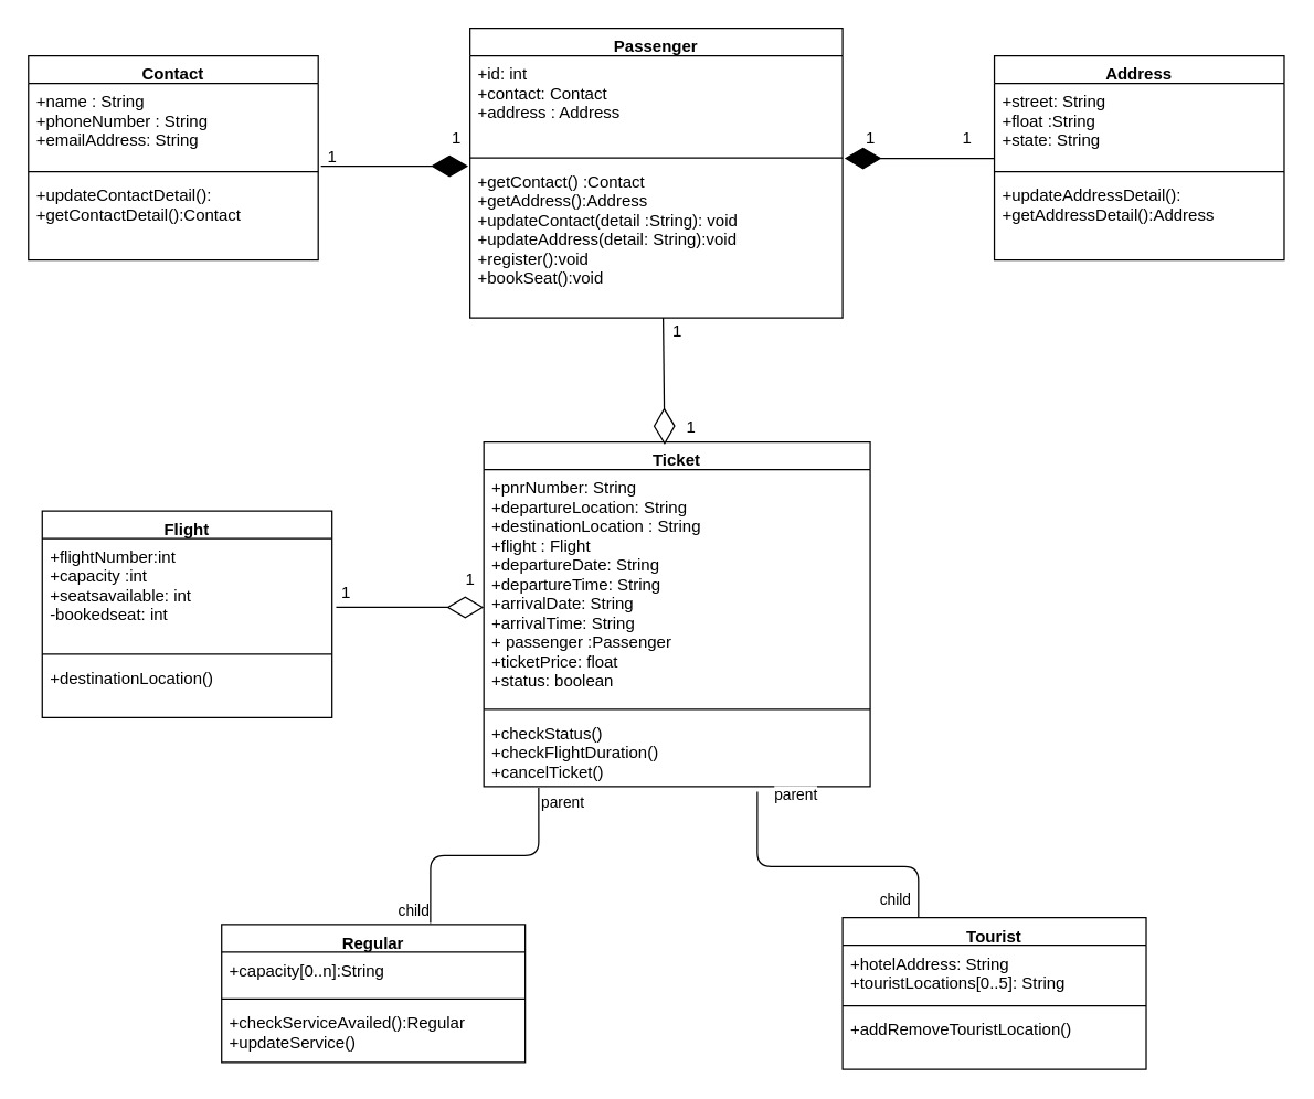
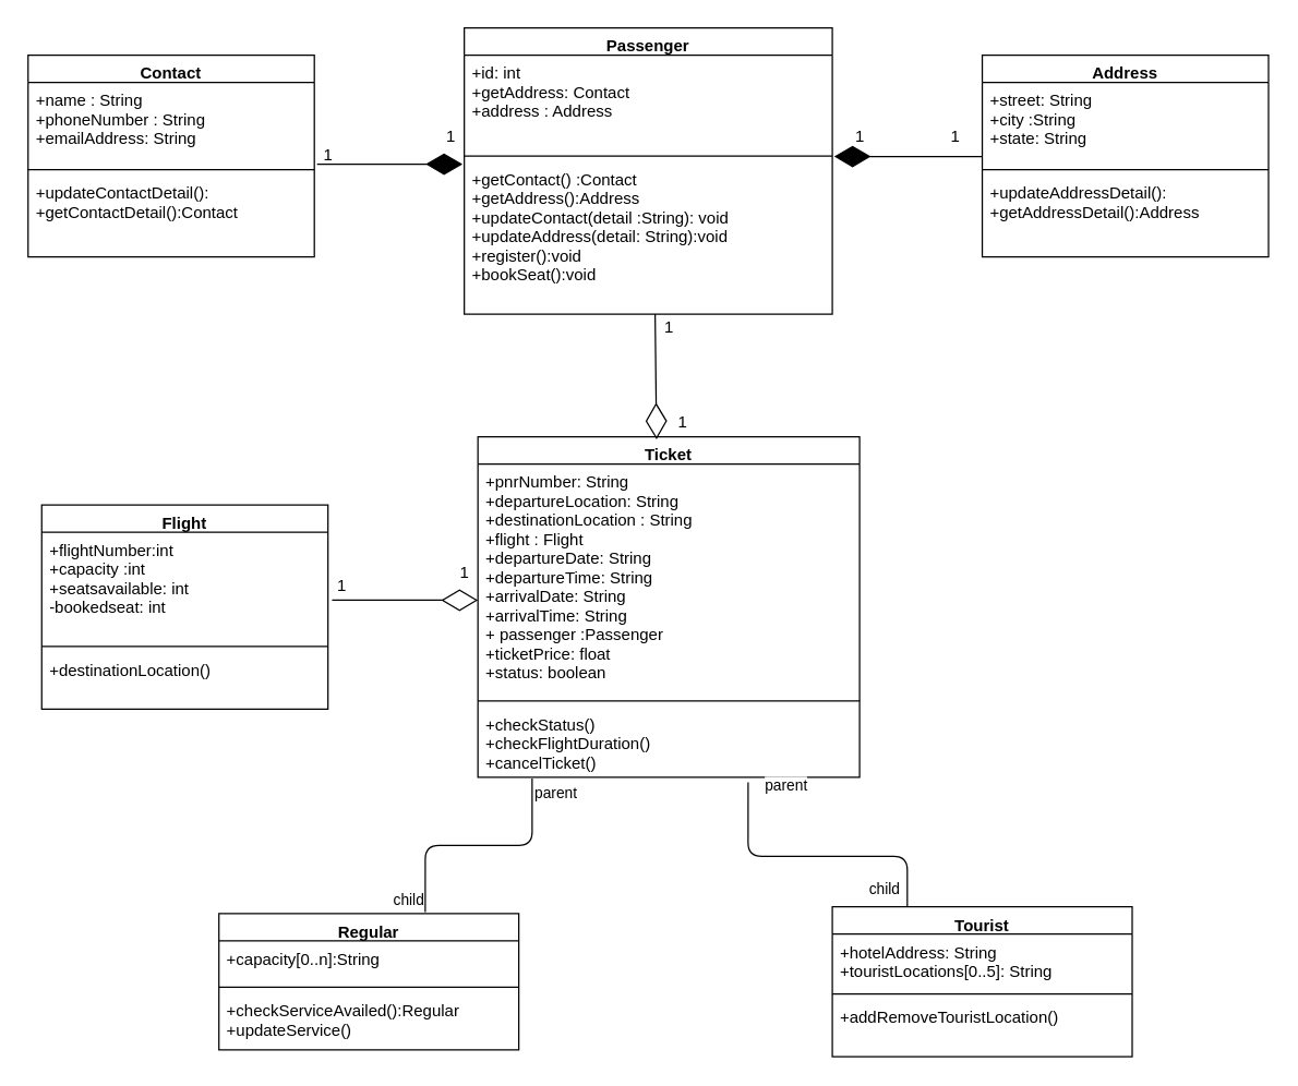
- <mxCell id="3" value="+id: int&#10;+contact: Contact&#10;+address : Address" style="text;strokeColor=none;fillColor=none;align=left;verticalAlign=top;spacingLeft=4;spacingRight=4;overflow=hidden;rotatable=0;points=[[0,0.5],[1,0.5]];portConstraint=eastwest;" vertex="1" parent="2"><mxGeometry y="20" width="270" height="70" as="geometry" /></mxCell>
+ <mxCell id="3" value="+id: int&#10;+getAddress: Contact&#10;+address : Address" style="text;strokeColor=none;fillColor=none;align=left;verticalAlign=top;spacingLeft=4;spacingRight=4;overflow=hidden;rotatable=0;points=[[0,0.5],[1,0.5]];portConstraint=eastwest;" vertex="1" parent="2"><mxGeometry y="20" width="270" height="70" as="geometry" /></mxCell>
- <mxCell id="11" value="+street: String&#10;+float :String&#10;+state: String" style="text;strokeColor=none;fillColor=none;align=left;verticalAlign=top;spacingLeft=4;spacingRight=4;overflow=hidden;rotatable=0;points=[[0,0.5],[1,0.5]];portConstraint=eastwest;" vertex="1" parent="10"><mxGeometry y="20" width="210" height="60" as="geometry" /></mxCell>
+ <mxCell id="11" value="+street: String&#10;+city :String&#10;+state: String" style="text;strokeColor=none;fillColor=none;align=left;verticalAlign=top;spacingLeft=4;spacingRight=4;overflow=hidden;rotatable=0;points=[[0,0.5],[1,0.5]];portConstraint=eastwest;" vertex="1" parent="10"><mxGeometry y="20" width="210" height="60" as="geometry" /></mxCell>
